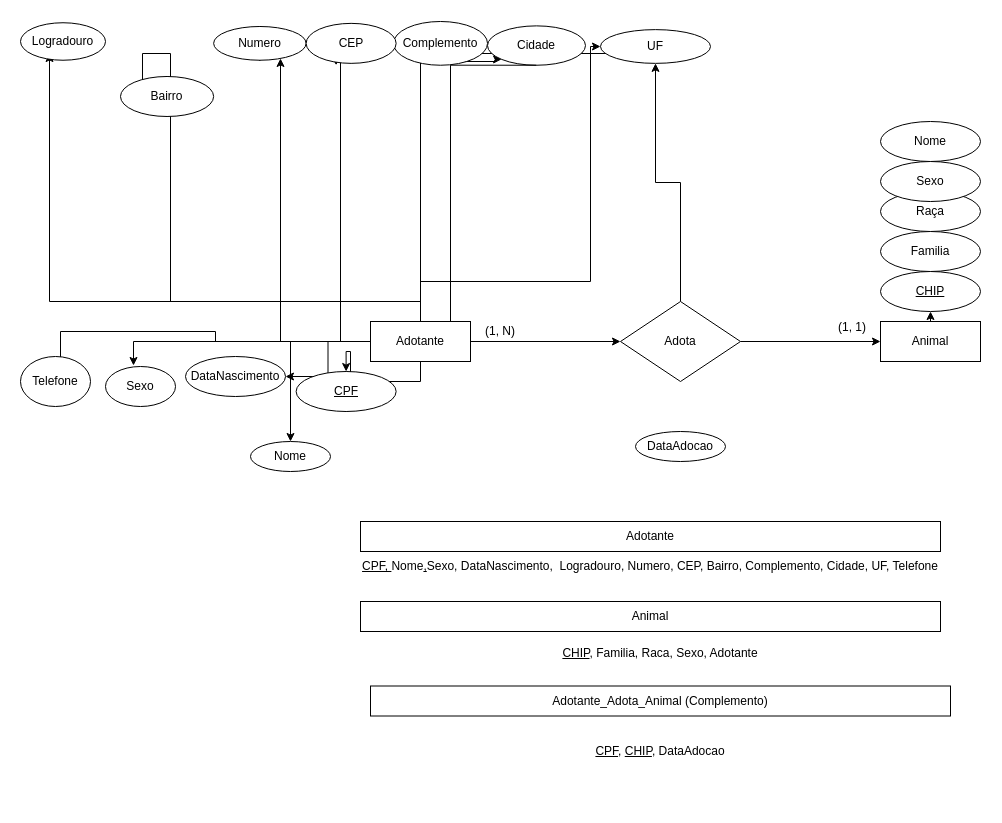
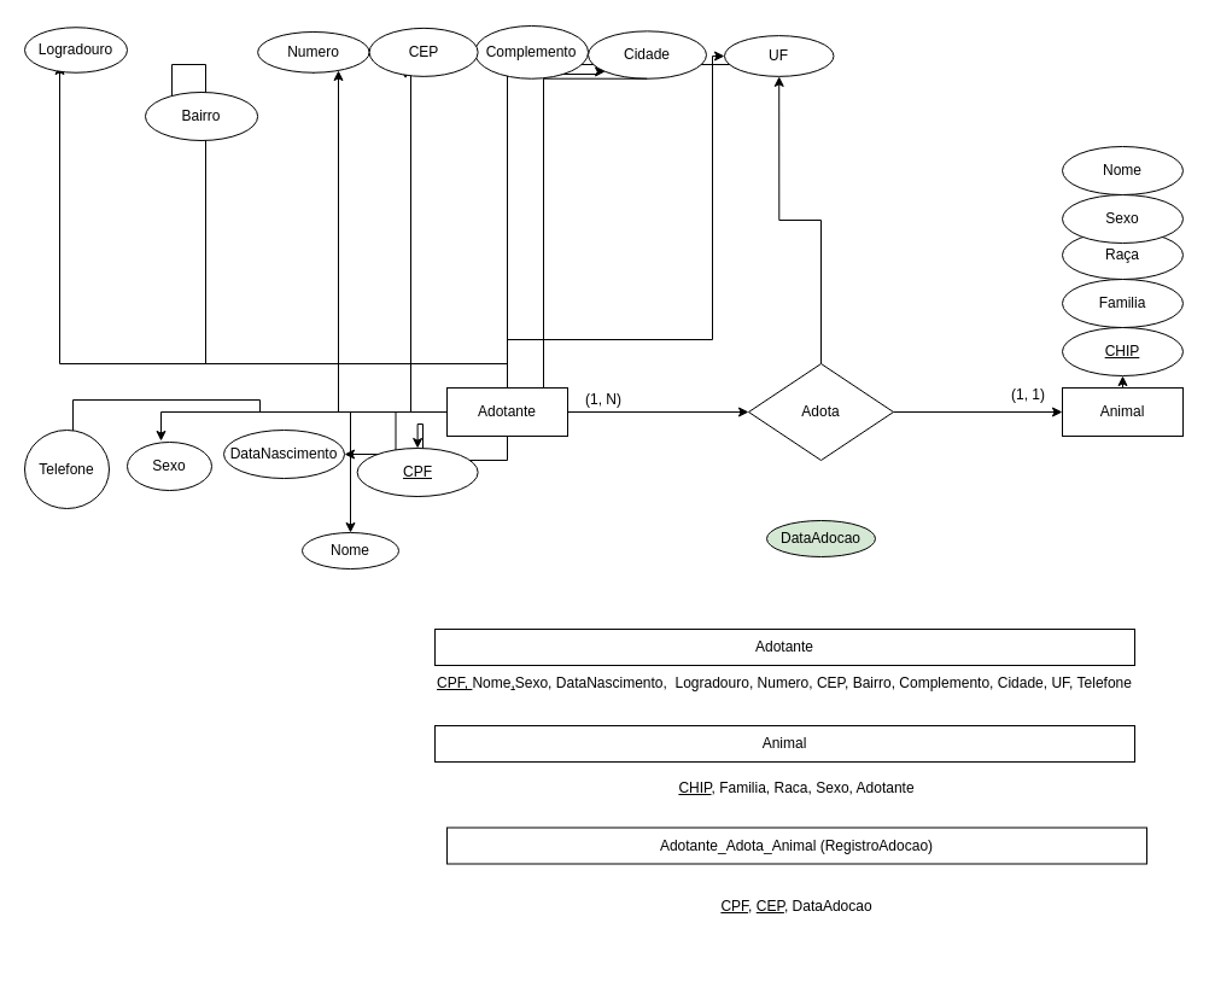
- <mxCell id="32" value="UF" style="ellipse;whiteSpace=wrap;html=1;" parent="1" vertex="1"><mxGeometry x="600" y="29.11" width="110" height="33.76" as="geometry" /></mxCell>
+ <mxCell id="32" value="UF" style="ellipse;whiteSpace=wrap;html=1;" parent="1" vertex="1"><mxGeometry x="600" y="29.11" width="90.46" height="33.76" as="geometry" /></mxCell>
- <mxCell id="33" value="Telefone" style="ellipse;whiteSpace=wrap;html=1;" parent="1" vertex="1"><mxGeometry x="20" y="356" width="70" height="50" as="geometry" /></mxCell>
+ <mxCell id="33" value="Telefone" style="ellipse;whiteSpace=wrap;html=1;" parent="1" vertex="1"><mxGeometry x="20" y="356" width="70" height="65" as="geometry" /></mxCell>
- <mxCell id="58" value="DataAdocao" style="ellipse;whiteSpace=wrap;html=1;" parent="1" vertex="1"><mxGeometry x="635" y="431" width="90" height="30" as="geometry" /></mxCell>
+ <mxCell id="58" value="DataAdocao" style="ellipse;whiteSpace=wrap;html=1;fillColor=#d5e8d4;" parent="1" vertex="1"><mxGeometry x="635" y="431" width="90" height="30" as="geometry" /></mxCell>
- <mxCell id="56" value="Adotante_Adota_Animal (Complemento)" style="rounded=0;whiteSpace=wrap;html=1;" parent="1" vertex="1"><mxGeometry x="370" y="685.5" width="580" height="30" as="geometry" /></mxCell>
+ <mxCell id="56" value="Adotante_Adota_Animal (RegistroAdocao)" style="rounded=0;whiteSpace=wrap;html=1;" parent="1" vertex="1"><mxGeometry x="370" y="685.5" width="580" height="30" as="geometry" /></mxCell>
- <mxCell id="59" value="&lt;u&gt;CPF&lt;/u&gt;, &lt;u&gt;CHIP&lt;/u&gt;, DataAdocao" style="text;html=1;strokeColor=none;fillColor=none;align=center;verticalAlign=middle;whiteSpace=wrap;rounded=0;" parent="1" vertex="1"><mxGeometry x="385" y="741" width="550" height="20" as="geometry" /></mxCell>
+ <mxCell id="59" value="&lt;u&gt;CPF&lt;/u&gt;, &lt;u&gt;CEP&lt;/u&gt;, DataAdocao" style="text;html=1;strokeColor=none;fillColor=none;align=center;verticalAlign=middle;whiteSpace=wrap;rounded=0;" parent="1" vertex="1"><mxGeometry x="385" y="741" width="550" height="20" as="geometry" /></mxCell>
